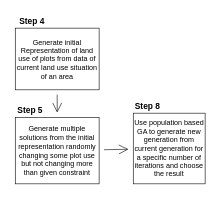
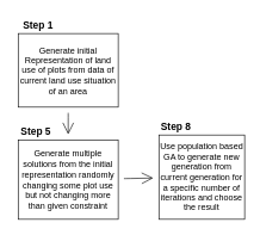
- <mxCell id="7" value="&lt;b&gt;&lt;font style=&quot;font-size: 14px;&quot;&gt;Step 4&lt;/font&gt;&lt;/b&gt;" style="text;html=1;strokeColor=none;fillColor=none;align=center;verticalAlign=middle;whiteSpace=wrap;rounded=0;" vertex="1" parent="1"><mxGeometry x="23" y="20" width="60" height="30" as="geometry" /></mxCell>
+ <mxCell id="7" value="&lt;b&gt;&lt;font style=&quot;font-size: 14px;&quot;&gt;Step 1&lt;/font&gt;&lt;/b&gt;" style="text;html=1;strokeColor=none;fillColor=none;align=center;verticalAlign=middle;whiteSpace=wrap;rounded=0;" vertex="1" parent="1"><mxGeometry x="23" y="20" width="60" height="30" as="geometry" /></mxCell>
